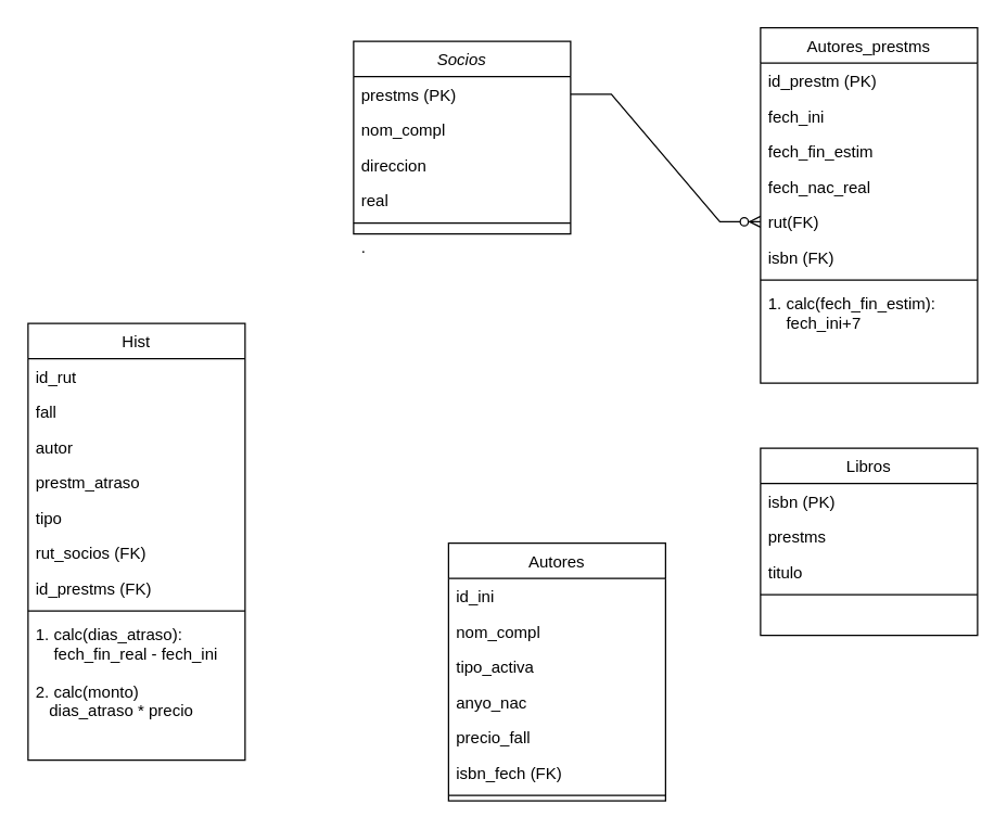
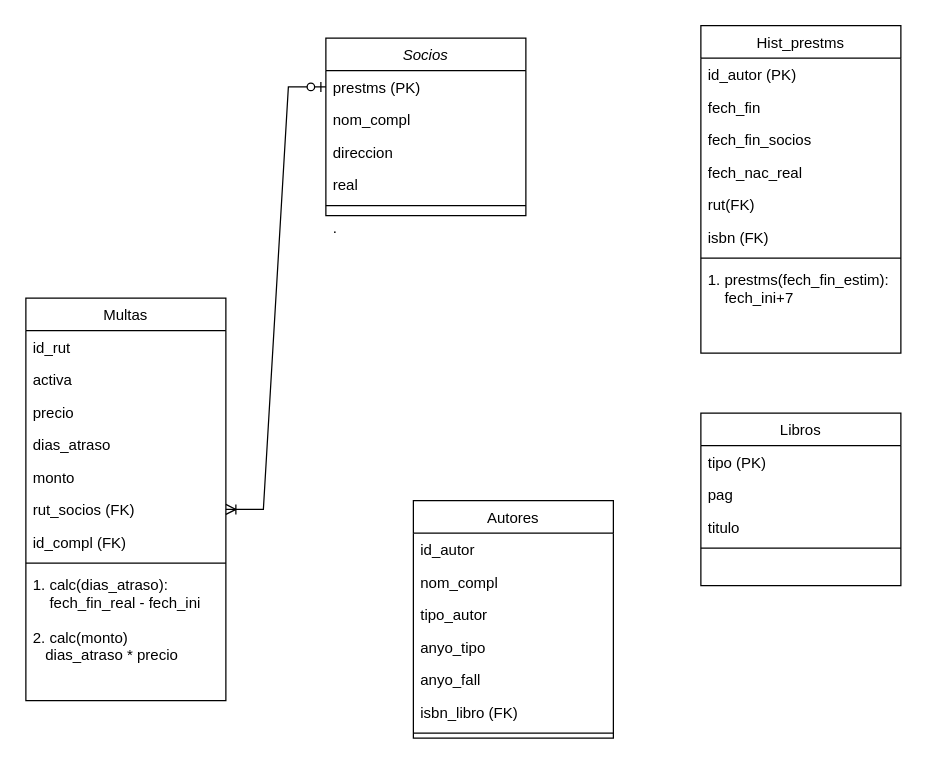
- <mxCell id="19" value="Autores_prestms" style="swimlane;fontStyle=0;align=center;verticalAlign=top;childLayout=stackLayout;horizontal=1;startSize=26;horizontalStack=0;resizeParent=1;resizeLast=0;collapsible=1;marginBottom=0;rounded=0;shadow=0;strokeWidth=1;" parent="1" vertex="1"><mxGeometry x="560" y="20" width="160" height="262" as="geometry"><mxRectangle x="30" y="120" width="170" height="26" as="alternateBounds" /></mxGeometry></mxCell>
+ <mxCell id="19" value="Hist_prestms" style="swimlane;fontStyle=0;align=center;verticalAlign=top;childLayout=stackLayout;horizontal=1;startSize=26;horizontalStack=0;resizeParent=1;resizeLast=0;collapsible=1;marginBottom=0;rounded=0;shadow=0;strokeWidth=1;" parent="1" vertex="1"><mxGeometry x="560" y="20" width="160" height="262" as="geometry"><mxRectangle x="30" y="120" width="170" height="26" as="alternateBounds" /></mxGeometry></mxCell>
- <mxCell id="20" value="id_prestm (PK)" style="text;align=left;verticalAlign=top;spacingLeft=4;spacingRight=4;overflow=hidden;rotatable=0;points=[[0,0.5],[1,0.5]];portConstraint=eastwest;" parent="19" vertex="1"><mxGeometry y="26" width="160" height="26" as="geometry" /></mxCell>
+ <mxCell id="20" value="id_autor (PK)" style="text;align=left;verticalAlign=top;spacingLeft=4;spacingRight=4;overflow=hidden;rotatable=0;points=[[0,0.5],[1,0.5]];portConstraint=eastwest;" parent="19" vertex="1"><mxGeometry y="26" width="160" height="26" as="geometry" /></mxCell>
- <mxCell id="21" value="fech_ini" style="text;align=left;verticalAlign=top;spacingLeft=4;spacingRight=4;overflow=hidden;rotatable=0;points=[[0,0.5],[1,0.5]];portConstraint=eastwest;" parent="19" vertex="1"><mxGeometry y="52" width="160" height="26" as="geometry" /></mxCell>
+ <mxCell id="21" value="fech_fin" style="text;align=left;verticalAlign=top;spacingLeft=4;spacingRight=4;overflow=hidden;rotatable=0;points=[[0,0.5],[1,0.5]];portConstraint=eastwest;" parent="19" vertex="1"><mxGeometry y="52" width="160" height="26" as="geometry" /></mxCell>
- <mxCell id="22" value="fech_fin_estim" style="text;align=left;verticalAlign=top;spacingLeft=4;spacingRight=4;overflow=hidden;rotatable=0;points=[[0,0.5],[1,0.5]];portConstraint=eastwest;" parent="19" vertex="1"><mxGeometry y="78" width="160" height="26" as="geometry" /></mxCell>
+ <mxCell id="22" value="fech_fin_socios" style="text;align=left;verticalAlign=top;spacingLeft=4;spacingRight=4;overflow=hidden;rotatable=0;points=[[0,0.5],[1,0.5]];portConstraint=eastwest;" parent="19" vertex="1"><mxGeometry y="78" width="160" height="26" as="geometry" /></mxCell>
- <mxCell id="41" value="" style="edgeStyle=entityRelationEdgeStyle;fontSize=12;html=1;endArrow=ERzeroToMany;endFill=1;rounded=0;entryX=0;entryY=0.5;entryDx=0;entryDy=0;exitX=1;exitY=0.5;exitDx=0;exitDy=0;" parent="1" source="3" target="24" edge="1"><mxGeometry width="100" height="100" relative="1" as="geometry"><mxPoint x="290" y="79" as="sourcePoint" /><mxPoint x="260" y="469" as="targetPoint" /></mxGeometry></mxCell>
- <mxCell id="27" value="1. calc(fech_fin_estim):&#10;    fech_ini+7&#10;" style="text;strokeColor=none;fillColor=none;align=left;verticalAlign=top;spacingLeft=4;spacingRight=4;overflow=hidden;rotatable=0;points=[[0,0.5],[1,0.5]];portConstraint=eastwest;" parent="19" vertex="1"><mxGeometry y="190" width="160" height="46" as="geometry" /></mxCell>
+ <mxCell id="27" value="1. prestms(fech_fin_estim):&#10;    fech_ini+7&#10;" style="text;strokeColor=none;fillColor=none;align=left;verticalAlign=top;spacingLeft=4;spacingRight=4;overflow=hidden;rotatable=0;points=[[0,0.5],[1,0.5]];portConstraint=eastwest;" parent="19" vertex="1"><mxGeometry y="190" width="160" height="46" as="geometry" /></mxCell>
+ <mxCell id="42" value="" style="edgeStyle=entityRelationEdgeStyle;fontSize=12;html=1;endArrow=ERoneToMany;startArrow=ERzeroToOne;rounded=0;" parent="1" source="3" target="15" edge="1"><mxGeometry width="100" height="100" relative="1" as="geometry"><mxPoint x="380" y="300" as="sourcePoint" /><mxPoint x="610" y="240" as="targetPoint" /></mxGeometry></mxCell>
- <mxCell id="9" value="Hist" style="swimlane;fontStyle=0;align=center;verticalAlign=top;childLayout=stackLayout;horizontal=1;startSize=26;horizontalStack=0;resizeParent=1;resizeLast=0;collapsible=1;marginBottom=0;rounded=0;shadow=0;strokeWidth=1;" parent="1" vertex="1"><mxGeometry x="20" y="238" width="160" height="322" as="geometry"><mxRectangle x="30" y="120" width="170" height="26" as="alternateBounds" /></mxGeometry></mxCell>
+ <mxCell id="9" value="Multas" style="swimlane;fontStyle=0;align=center;verticalAlign=top;childLayout=stackLayout;horizontal=1;startSize=26;horizontalStack=0;resizeParent=1;resizeLast=0;collapsible=1;marginBottom=0;rounded=0;shadow=0;strokeWidth=1;" parent="1" vertex="1"><mxGeometry x="20" y="238" width="160" height="322" as="geometry"><mxRectangle x="30" y="120" width="170" height="26" as="alternateBounds" /></mxGeometry></mxCell>
- <mxCell id="11" value="fall" style="text;align=left;verticalAlign=top;spacingLeft=4;spacingRight=4;overflow=hidden;rotatable=0;points=[[0,0.5],[1,0.5]];portConstraint=eastwest;" parent="9" vertex="1"><mxGeometry y="52" width="160" height="26" as="geometry" /></mxCell>
+ <mxCell id="11" value="activa" style="text;align=left;verticalAlign=top;spacingLeft=4;spacingRight=4;overflow=hidden;rotatable=0;points=[[0,0.5],[1,0.5]];portConstraint=eastwest;" parent="9" vertex="1"><mxGeometry y="52" width="160" height="26" as="geometry" /></mxCell>
- <mxCell id="12" value="autor" style="text;align=left;verticalAlign=top;spacingLeft=4;spacingRight=4;overflow=hidden;rotatable=0;points=[[0,0.5],[1,0.5]];portConstraint=eastwest;" parent="9" vertex="1"><mxGeometry y="78" width="160" height="26" as="geometry" /></mxCell>
+ <mxCell id="12" value="precio" style="text;align=left;verticalAlign=top;spacingLeft=4;spacingRight=4;overflow=hidden;rotatable=0;points=[[0,0.5],[1,0.5]];portConstraint=eastwest;" parent="9" vertex="1"><mxGeometry y="78" width="160" height="26" as="geometry" /></mxCell>
- <mxCell id="13" value="prestm_atraso" style="text;align=left;verticalAlign=top;spacingLeft=4;spacingRight=4;overflow=hidden;rotatable=0;points=[[0,0.5],[1,0.5]];portConstraint=eastwest;" parent="9" vertex="1"><mxGeometry y="104" width="160" height="26" as="geometry" /></mxCell>
+ <mxCell id="13" value="dias_atraso" style="text;align=left;verticalAlign=top;spacingLeft=4;spacingRight=4;overflow=hidden;rotatable=0;points=[[0,0.5],[1,0.5]];portConstraint=eastwest;" parent="9" vertex="1"><mxGeometry y="104" width="160" height="26" as="geometry" /></mxCell>
- <mxCell id="29" value="isbn (PK)" style="text;align=left;verticalAlign=top;spacingLeft=4;spacingRight=4;overflow=hidden;rotatable=0;points=[[0,0.5],[1,0.5]];portConstraint=eastwest;" parent="28" vertex="1"><mxGeometry y="26" width="160" height="26" as="geometry" /></mxCell>
+ <mxCell id="29" value="tipo (PK)" style="text;align=left;verticalAlign=top;spacingLeft=4;spacingRight=4;overflow=hidden;rotatable=0;points=[[0,0.5],[1,0.5]];portConstraint=eastwest;" parent="28" vertex="1"><mxGeometry y="26" width="160" height="26" as="geometry" /></mxCell>
- <mxCell id="14" value="tipo" style="text;align=left;verticalAlign=top;spacingLeft=4;spacingRight=4;overflow=hidden;rotatable=0;points=[[0,0.5],[1,0.5]];portConstraint=eastwest;" parent="9" vertex="1"><mxGeometry y="130" width="160" height="26" as="geometry" /></mxCell>
+ <mxCell id="14" value="monto" style="text;align=left;verticalAlign=top;spacingLeft=4;spacingRight=4;overflow=hidden;rotatable=0;points=[[0,0.5],[1,0.5]];portConstraint=eastwest;" parent="9" vertex="1"><mxGeometry y="130" width="160" height="26" as="geometry" /></mxCell>
- <mxCell id="30" value="prestms" style="text;align=left;verticalAlign=top;spacingLeft=4;spacingRight=4;overflow=hidden;rotatable=0;points=[[0,0.5],[1,0.5]];portConstraint=eastwest;" parent="28" vertex="1"><mxGeometry y="52" width="160" height="26" as="geometry" /></mxCell>
+ <mxCell id="30" value="pag" style="text;align=left;verticalAlign=top;spacingLeft=4;spacingRight=4;overflow=hidden;rotatable=0;points=[[0,0.5],[1,0.5]];portConstraint=eastwest;" parent="28" vertex="1"><mxGeometry y="52" width="160" height="26" as="geometry" /></mxCell>
- <mxCell id="16" value="id_prestms (FK)" style="text;align=left;verticalAlign=top;spacingLeft=4;spacingRight=4;overflow=hidden;rotatable=0;points=[[0,0.5],[1,0.5]];portConstraint=eastwest;" parent="9" vertex="1"><mxGeometry y="182" width="160" height="26" as="geometry" /></mxCell>
+ <mxCell id="16" value="id_compl (FK)" style="text;align=left;verticalAlign=top;spacingLeft=4;spacingRight=4;overflow=hidden;rotatable=0;points=[[0,0.5],[1,0.5]];portConstraint=eastwest;" parent="9" vertex="1"><mxGeometry y="182" width="160" height="26" as="geometry" /></mxCell>
- <mxCell id="34" value="id_ini &#10;" style="text;align=left;verticalAlign=top;spacingLeft=4;spacingRight=4;overflow=hidden;rotatable=0;points=[[0,0.5],[1,0.5]];portConstraint=eastwest;" parent="33" vertex="1"><mxGeometry y="26" width="160" height="26" as="geometry" /></mxCell>
+ <mxCell id="34" value="id_autor &#10;" style="text;align=left;verticalAlign=top;spacingLeft=4;spacingRight=4;overflow=hidden;rotatable=0;points=[[0,0.5],[1,0.5]];portConstraint=eastwest;" parent="33" vertex="1"><mxGeometry y="26" width="160" height="26" as="geometry" /></mxCell>
- <mxCell id="36" value="tipo_activa" style="text;align=left;verticalAlign=top;spacingLeft=4;spacingRight=4;overflow=hidden;rotatable=0;points=[[0,0.5],[1,0.5]];portConstraint=eastwest;" parent="33" vertex="1"><mxGeometry y="78" width="160" height="26" as="geometry" /></mxCell>
+ <mxCell id="36" value="tipo_autor" style="text;align=left;verticalAlign=top;spacingLeft=4;spacingRight=4;overflow=hidden;rotatable=0;points=[[0,0.5],[1,0.5]];portConstraint=eastwest;" parent="33" vertex="1"><mxGeometry y="78" width="160" height="26" as="geometry" /></mxCell>
- <mxCell id="37" value="anyo_nac" style="text;align=left;verticalAlign=top;spacingLeft=4;spacingRight=4;overflow=hidden;rotatable=0;points=[[0,0.5],[1,0.5]];portConstraint=eastwest;" parent="33" vertex="1"><mxGeometry y="104" width="160" height="26" as="geometry" /></mxCell>
+ <mxCell id="37" value="anyo_tipo" style="text;align=left;verticalAlign=top;spacingLeft=4;spacingRight=4;overflow=hidden;rotatable=0;points=[[0,0.5],[1,0.5]];portConstraint=eastwest;" parent="33" vertex="1"><mxGeometry y="104" width="160" height="26" as="geometry" /></mxCell>
- <mxCell id="38" value="precio_fall" style="text;align=left;verticalAlign=top;spacingLeft=4;spacingRight=4;overflow=hidden;rotatable=0;points=[[0,0.5],[1,0.5]];portConstraint=eastwest;" parent="33" vertex="1"><mxGeometry y="130" width="160" height="26" as="geometry" /></mxCell>
+ <mxCell id="38" value="anyo_fall" style="text;align=left;verticalAlign=top;spacingLeft=4;spacingRight=4;overflow=hidden;rotatable=0;points=[[0,0.5],[1,0.5]];portConstraint=eastwest;" parent="33" vertex="1"><mxGeometry y="130" width="160" height="26" as="geometry" /></mxCell>
- <mxCell id="39" value="isbn_fech (FK)" style="text;align=left;verticalAlign=top;spacingLeft=4;spacingRight=4;overflow=hidden;rotatable=0;points=[[0,0.5],[1,0.5]];portConstraint=eastwest;" parent="33" vertex="1"><mxGeometry y="156" width="160" height="26" as="geometry" /></mxCell>
+ <mxCell id="39" value="isbn_libro (FK)" style="text;align=left;verticalAlign=top;spacingLeft=4;spacingRight=4;overflow=hidden;rotatable=0;points=[[0,0.5],[1,0.5]];portConstraint=eastwest;" parent="33" vertex="1"><mxGeometry y="156" width="160" height="26" as="geometry" /></mxCell>
